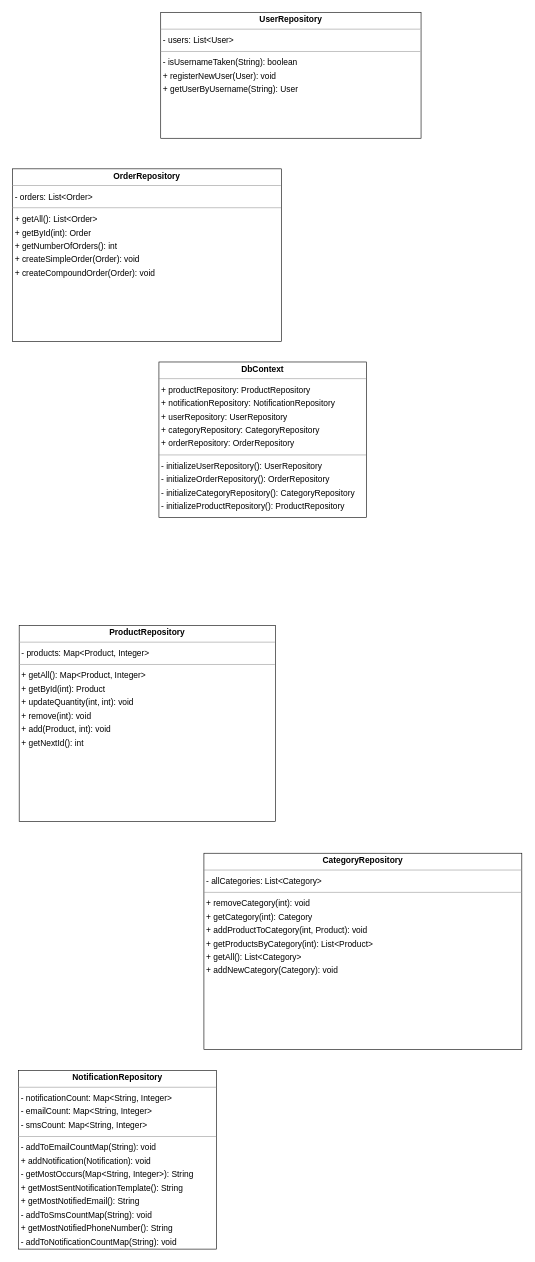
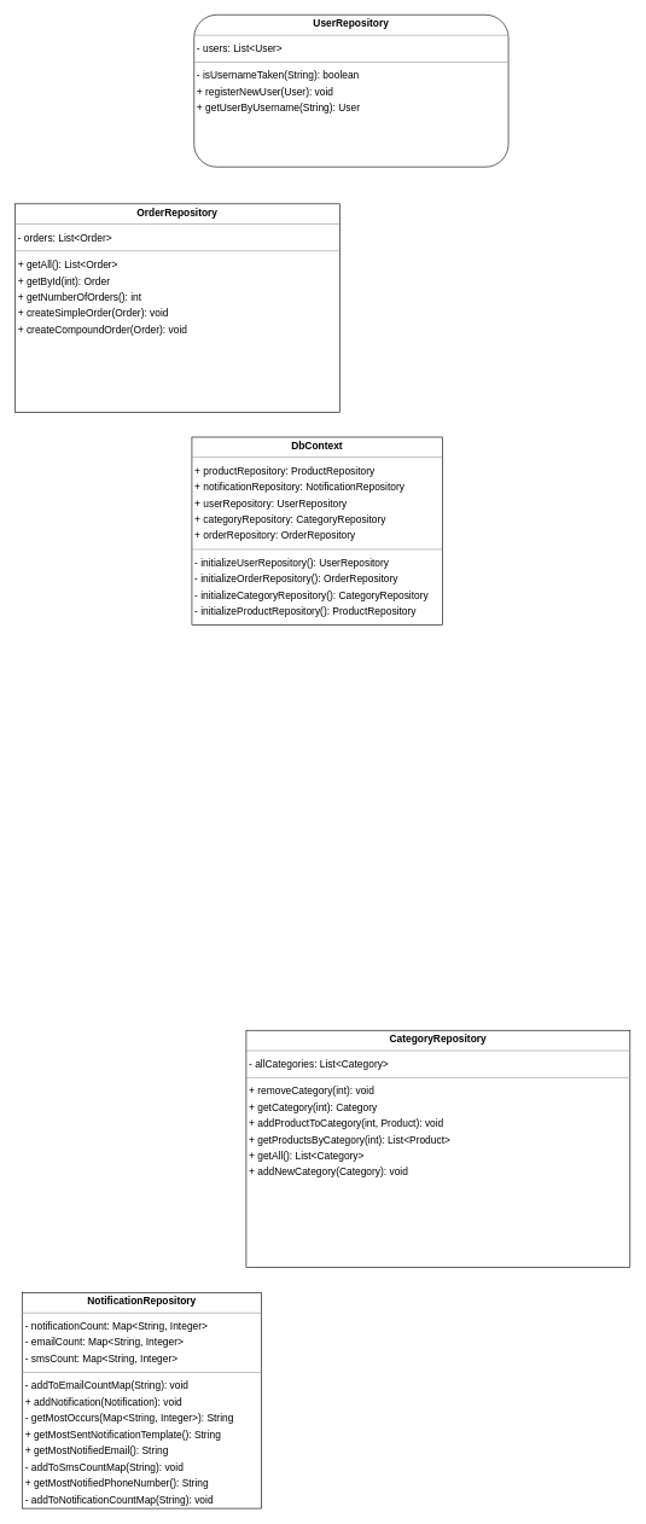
- <mxCell id="7" value="&lt;p style=&quot;margin:0px;margin-top:4px;text-align:center;&quot;&gt;&lt;b&gt;UserRepository&lt;/b&gt;&lt;/p&gt;&lt;hr size=&quot;1&quot;/&gt;&lt;p style=&quot;margin:0 0 0 4px;line-height:1.6;&quot;&gt;- users: List&amp;lt;User&amp;gt;&lt;/p&gt;&lt;hr size=&quot;1&quot;/&gt;&lt;p style=&quot;margin:0 0 0 4px;line-height:1.6;&quot;&gt;- isUsernameTaken(String): boolean&lt;br/&gt;+ registerNewUser(User): void&lt;br/&gt;+ getUserByUsername(String): User&lt;/p&gt;" style="verticalAlign=top;align=left;overflow=fill;fontSize=14;fontFamily=Helvetica;html=1;rounded=0;shadow=0;comic=0;labelBackgroundColor=none;strokeWidth=1;" parent="1" vertex="1"><mxGeometry x="267" y="20" width="434" height="210" as="geometry" /></mxCell>
+ <mxCell id="7" value="&lt;p style=&quot;margin:0px;margin-top:4px;text-align:center;&quot;&gt;&lt;b&gt;UserRepository&lt;/b&gt;&lt;/p&gt;&lt;hr size=&quot;1&quot;/&gt;&lt;p style=&quot;margin:0 0 0 4px;line-height:1.6;&quot;&gt;- users: List&amp;lt;User&amp;gt;&lt;/p&gt;&lt;hr size=&quot;1&quot;/&gt;&lt;p style=&quot;margin:0 0 0 4px;line-height:1.6;&quot;&gt;- isUsernameTaken(String): boolean&lt;br/&gt;+ registerNewUser(User): void&lt;br/&gt;+ getUserByUsername(String): User&lt;/p&gt;" style="verticalAlign=top;align=left;overflow=fill;fontSize=14;fontFamily=Helvetica;html=1;shadow=0;comic=0;labelBackgroundColor=none;strokeWidth=1;rounded=1;" parent="1" vertex="1"><mxGeometry x="267" y="20" width="434" height="210" as="geometry" /></mxCell>
- <mxCell id="6" value="&lt;p style=&quot;margin:0px;margin-top:4px;text-align:center;&quot;&gt;&lt;b&gt;ProductRepository&lt;/b&gt;&lt;/p&gt;&lt;hr size=&quot;1&quot;/&gt;&lt;p style=&quot;margin:0 0 0 4px;line-height:1.6;&quot;&gt;- products: Map&amp;lt;Product, Integer&amp;gt;&lt;/p&gt;&lt;hr size=&quot;1&quot;/&gt;&lt;p style=&quot;margin:0 0 0 4px;line-height:1.6;&quot;&gt;+ getAll(): Map&amp;lt;Product, Integer&amp;gt;&lt;br/&gt;+ getById(int): Product&lt;br/&gt;+ updateQuantity(int, int): void&lt;br/&gt;+ remove(int): void&lt;br/&gt;+ add(Product, int): void&lt;br/&gt;+ getNextId(): int&lt;/p&gt;" style="verticalAlign=top;align=left;overflow=fill;fontSize=14;fontFamily=Helvetica;html=1;rounded=0;shadow=0;comic=0;labelBackgroundColor=none;strokeWidth=1;" parent="1" vertex="1"><mxGeometry x="31" y="1042" width="427" height="327" as="geometry" /></mxCell>
